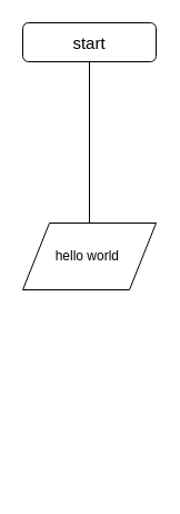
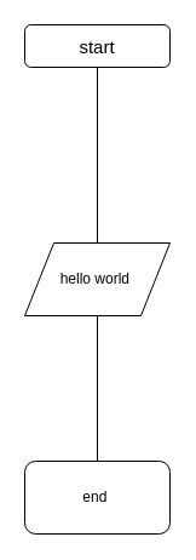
+ <mxCell id="6" value="" style="endArrow=none;html=1;exitX=0.5;exitY=0;exitDx=0;exitDy=0;entryX=0.5;entryY=1;entryDx=0;entryDy=0;" edge="1" parent="1" source="3" target="4"><mxGeometry width="50" height="50" relative="1" as="geometry"><mxPoint x="60" y="260" as="sourcePoint" /><mxPoint x="110" y="210" as="targetPoint" /></mxGeometry></mxCell>
+ <mxCell id="3" value="end&amp;nbsp;" style="rounded=1;whiteSpace=wrap;html=1;" vertex="1" parent="1"><mxGeometry x="20" y="380" width="120" height="60" as="geometry" /></mxCell>
